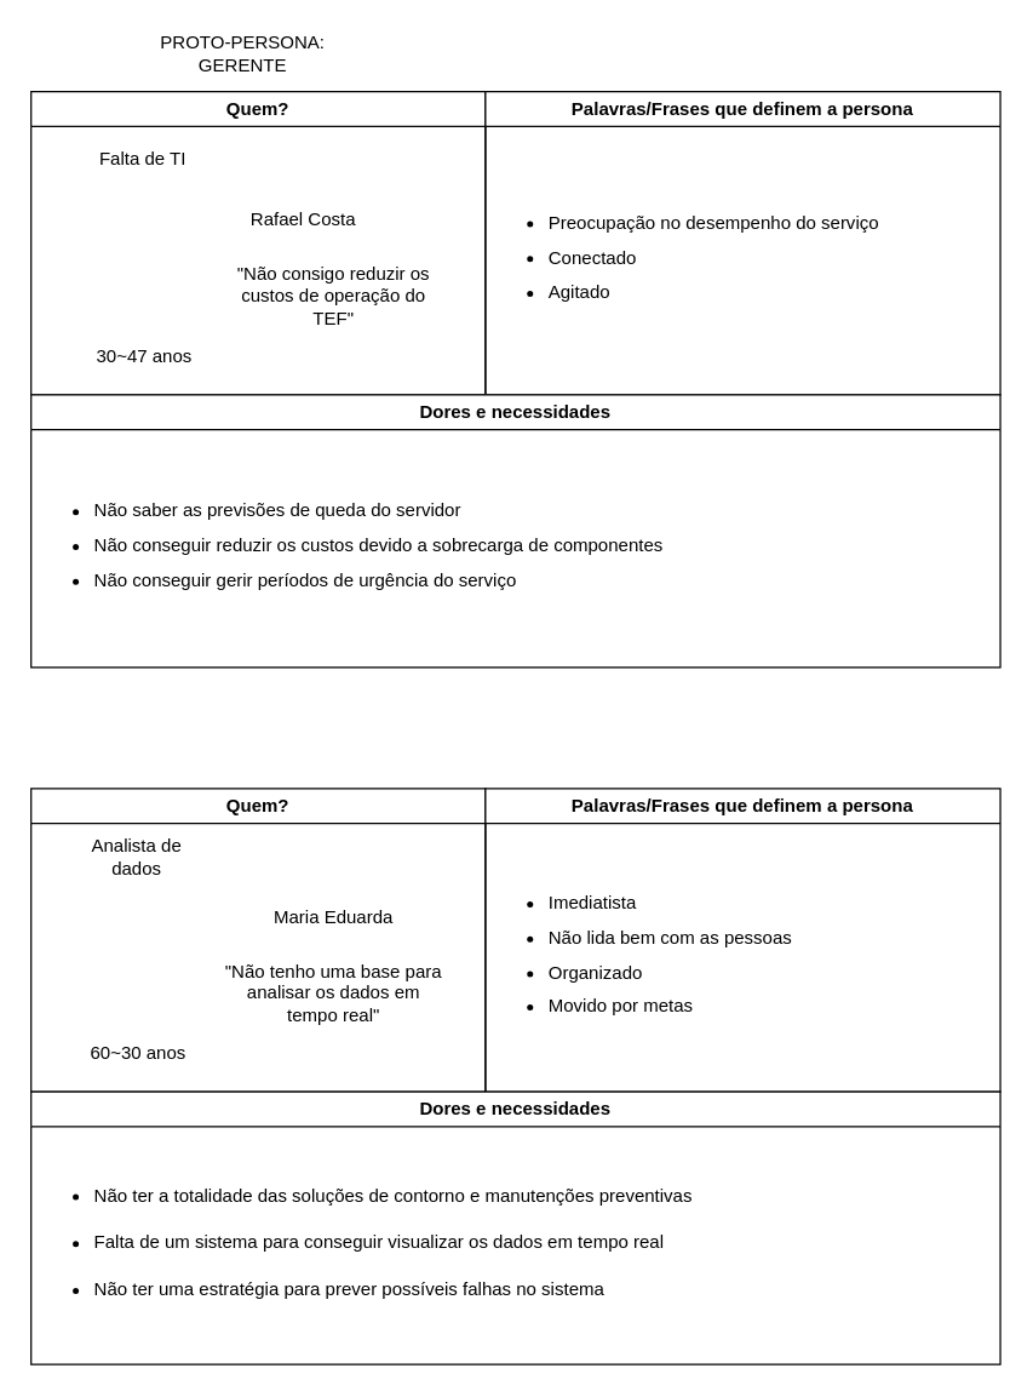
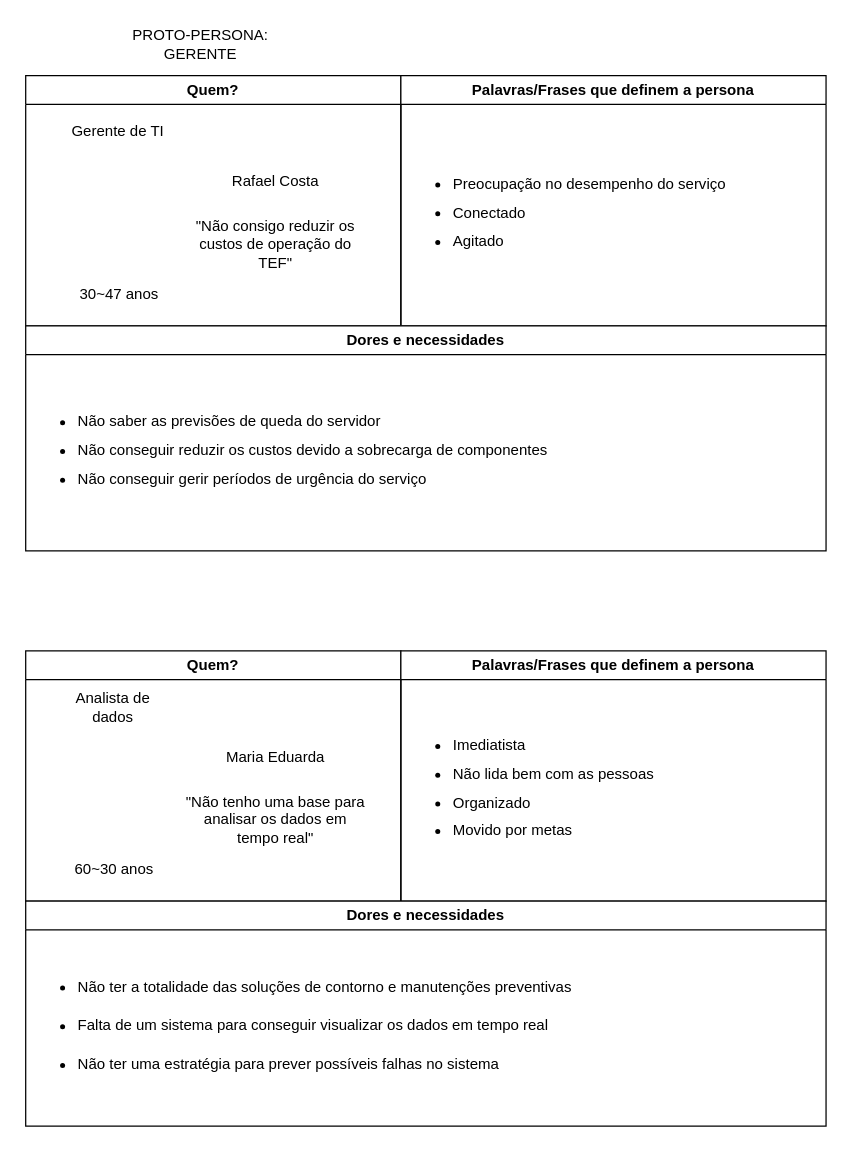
- <mxCell id="6" value="Falta de TI" style="text;html=1;strokeColor=none;fillColor=none;align=center;verticalAlign=middle;whiteSpace=wrap;rounded=0;" parent="2" vertex="1"><mxGeometry x="34.44" y="30" width="80.37" height="30" as="geometry" /></mxCell>
+ <mxCell id="6" value="Gerente de TI" style="text;html=1;strokeColor=none;fillColor=none;align=center;verticalAlign=middle;whiteSpace=wrap;rounded=0;" parent="2" vertex="1"><mxGeometry x="34.44" y="30" width="80.37" height="30" as="geometry" /></mxCell>
- <mxCell id="3" value="Rafael Costa" style="text;html=1;strokeColor=none;fillColor=none;align=center;verticalAlign=middle;whiteSpace=wrap;rounded=0;" parent="2" vertex="1"><mxGeometry x="135" y="70" width="90" height="30" as="geometry" /></mxCell>
+ <mxCell id="3" value="Rafael Costa" style="text;html=1;strokeColor=none;fillColor=none;align=center;verticalAlign=middle;whiteSpace=wrap;rounded=0;" parent="2" vertex="1"><mxGeometry x="155" y="70" width="90" height="30" as="geometry" /></mxCell>
